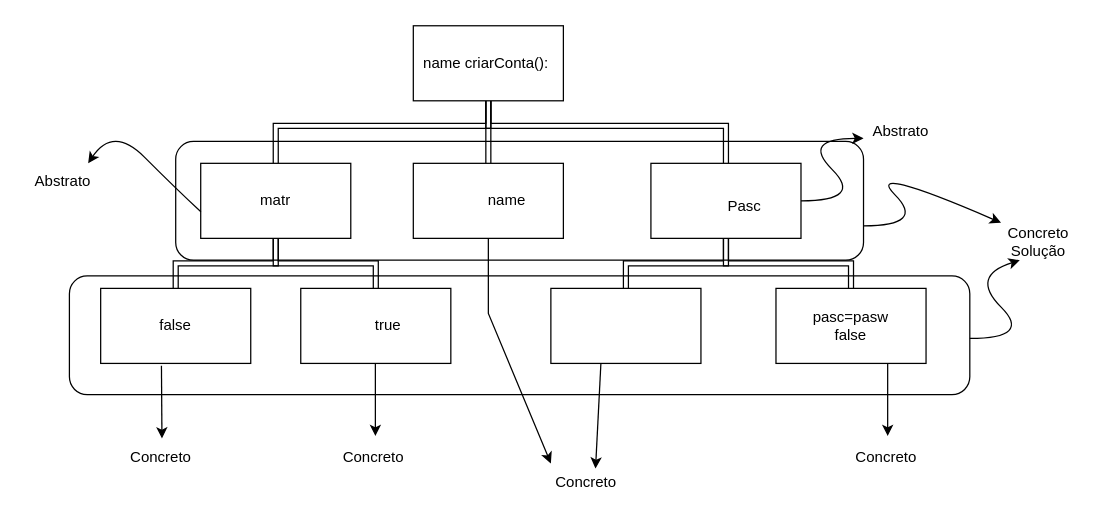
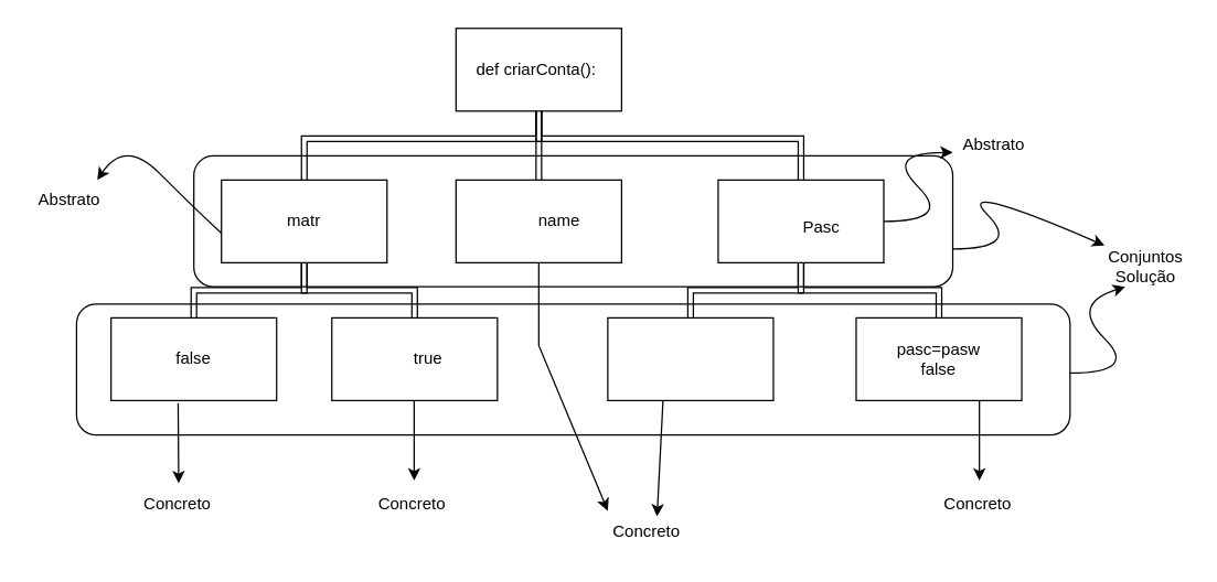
- <mxCell id="8" value="name criarConta():&amp;nbsp;" style="text;html=1;align=center;verticalAlign=middle;whiteSpace=wrap;rounded=0;" vertex="1" parent="1"><mxGeometry x="320" y="35" width="140" height="30" as="geometry" /></mxCell>
+ <mxCell id="8" value="def criarConta():&amp;nbsp;" style="text;html=1;align=center;verticalAlign=middle;whiteSpace=wrap;rounded=0;" vertex="1" parent="1"><mxGeometry x="320" y="35" width="140" height="30" as="geometry" /></mxCell>
- <mxCell id="40" value="Concreto Solução" style="text;html=1;align=center;verticalAlign=middle;whiteSpace=wrap;rounded=0;" vertex="1" parent="1"><mxGeometry x="800" y="177.5" width="60" height="30" as="geometry" /></mxCell>
+ <mxCell id="40" value="Conjuntos Solução" style="text;html=1;align=center;verticalAlign=middle;whiteSpace=wrap;rounded=0;" vertex="1" parent="1"><mxGeometry x="800" y="177.5" width="60" height="30" as="geometry" /></mxCell>
